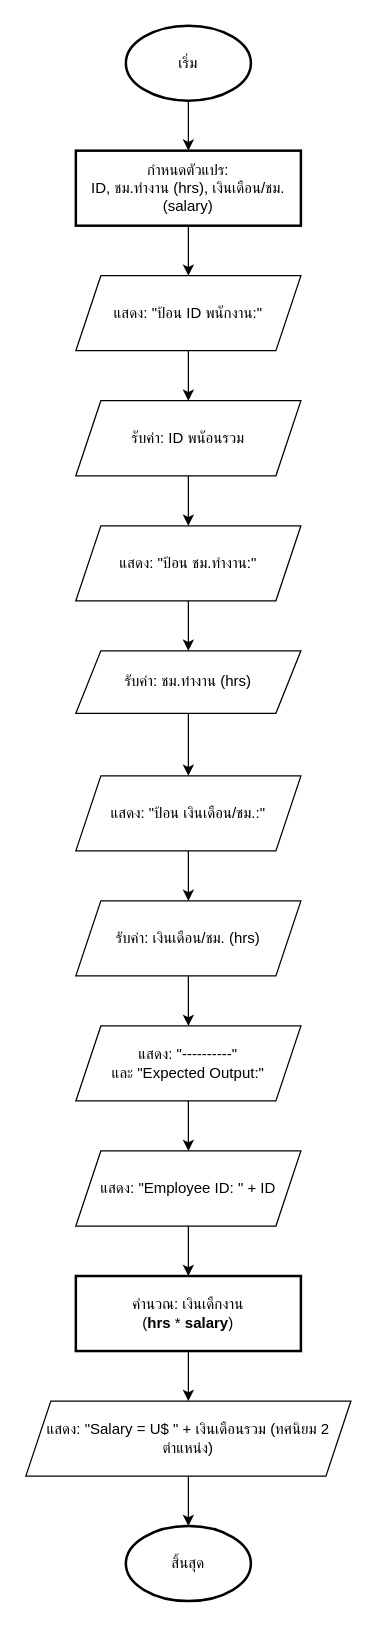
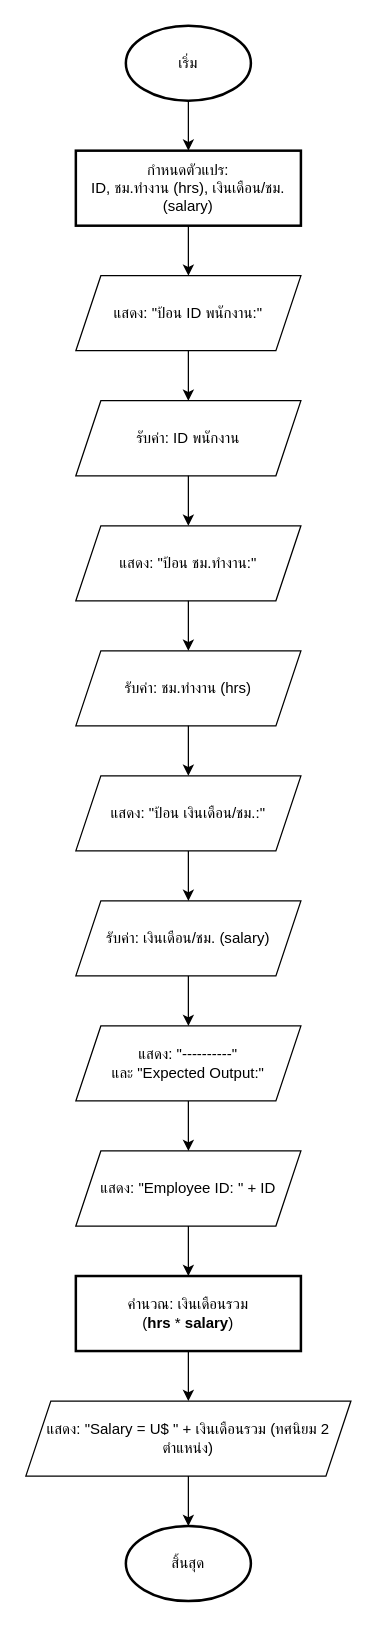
- <mxCell id="5" value="รับค่า: ID พนัอนรวม" style="shape=parallelogram;perimeter=parallelogramPerimeter;whiteSpace=wrap;html=1;fixedSize=1;" vertex="1" parent="1"><mxGeometry x="60" y="320" width="180" height="60" as="geometry" /></mxCell>
+ <mxCell id="5" value="รับค่า: ID พนักงาน" style="shape=parallelogram;perimeter=parallelogramPerimeter;whiteSpace=wrap;html=1;fixedSize=1;" vertex="1" parent="1"><mxGeometry x="60" y="320" width="180" height="60" as="geometry" /></mxCell>
- <mxCell id="7" value="รับค่า: ชม.ทำงาน (hrs)" style="shape=parallelogram;perimeter=parallelogramPerimeter;whiteSpace=wrap;html=1;fixedSize=1;" vertex="1" parent="1"><mxGeometry x="60" y="520" width="180" height="50" as="geometry" /></mxCell>
+ <mxCell id="7" value="รับค่า: ชม.ทำงาน (hrs)" style="shape=parallelogram;perimeter=parallelogramPerimeter;whiteSpace=wrap;html=1;fixedSize=1;" vertex="1" parent="1"><mxGeometry x="60" y="520" width="180" height="60" as="geometry" /></mxCell>
- <mxCell id="9" value="รับค่า: เงินเดือน/ชม. (hrs)" style="shape=parallelogram;perimeter=parallelogramPerimeter;whiteSpace=wrap;html=1;fixedSize=1;" vertex="1" parent="1"><mxGeometry x="60" y="720" width="180" height="60" as="geometry" /></mxCell>
+ <mxCell id="9" value="รับค่า: เงินเดือน/ชม. (salary)" style="shape=parallelogram;perimeter=parallelogramPerimeter;whiteSpace=wrap;html=1;fixedSize=1;" vertex="1" parent="1"><mxGeometry x="60" y="720" width="180" height="60" as="geometry" /></mxCell>
- <mxCell id="12" value="คำนวณ: เงินเดืกงาน &lt;br&gt;(&lt;b&gt;hrs&lt;/b&gt; * &lt;b&gt;salary&lt;/b&gt;)" style="whiteSpace=wrap;html=1;strokeWidth=2;" vertex="1" parent="1"><mxGeometry x="60" y="1020" width="180" height="60" as="geometry" /></mxCell>
+ <mxCell id="12" value="คำนวณ: เงินเดือนรวม &lt;br&gt;(&lt;b&gt;hrs&lt;/b&gt; * &lt;b&gt;salary&lt;/b&gt;)" style="whiteSpace=wrap;html=1;strokeWidth=2;" vertex="1" parent="1"><mxGeometry x="60" y="1020" width="180" height="60" as="geometry" /></mxCell>
